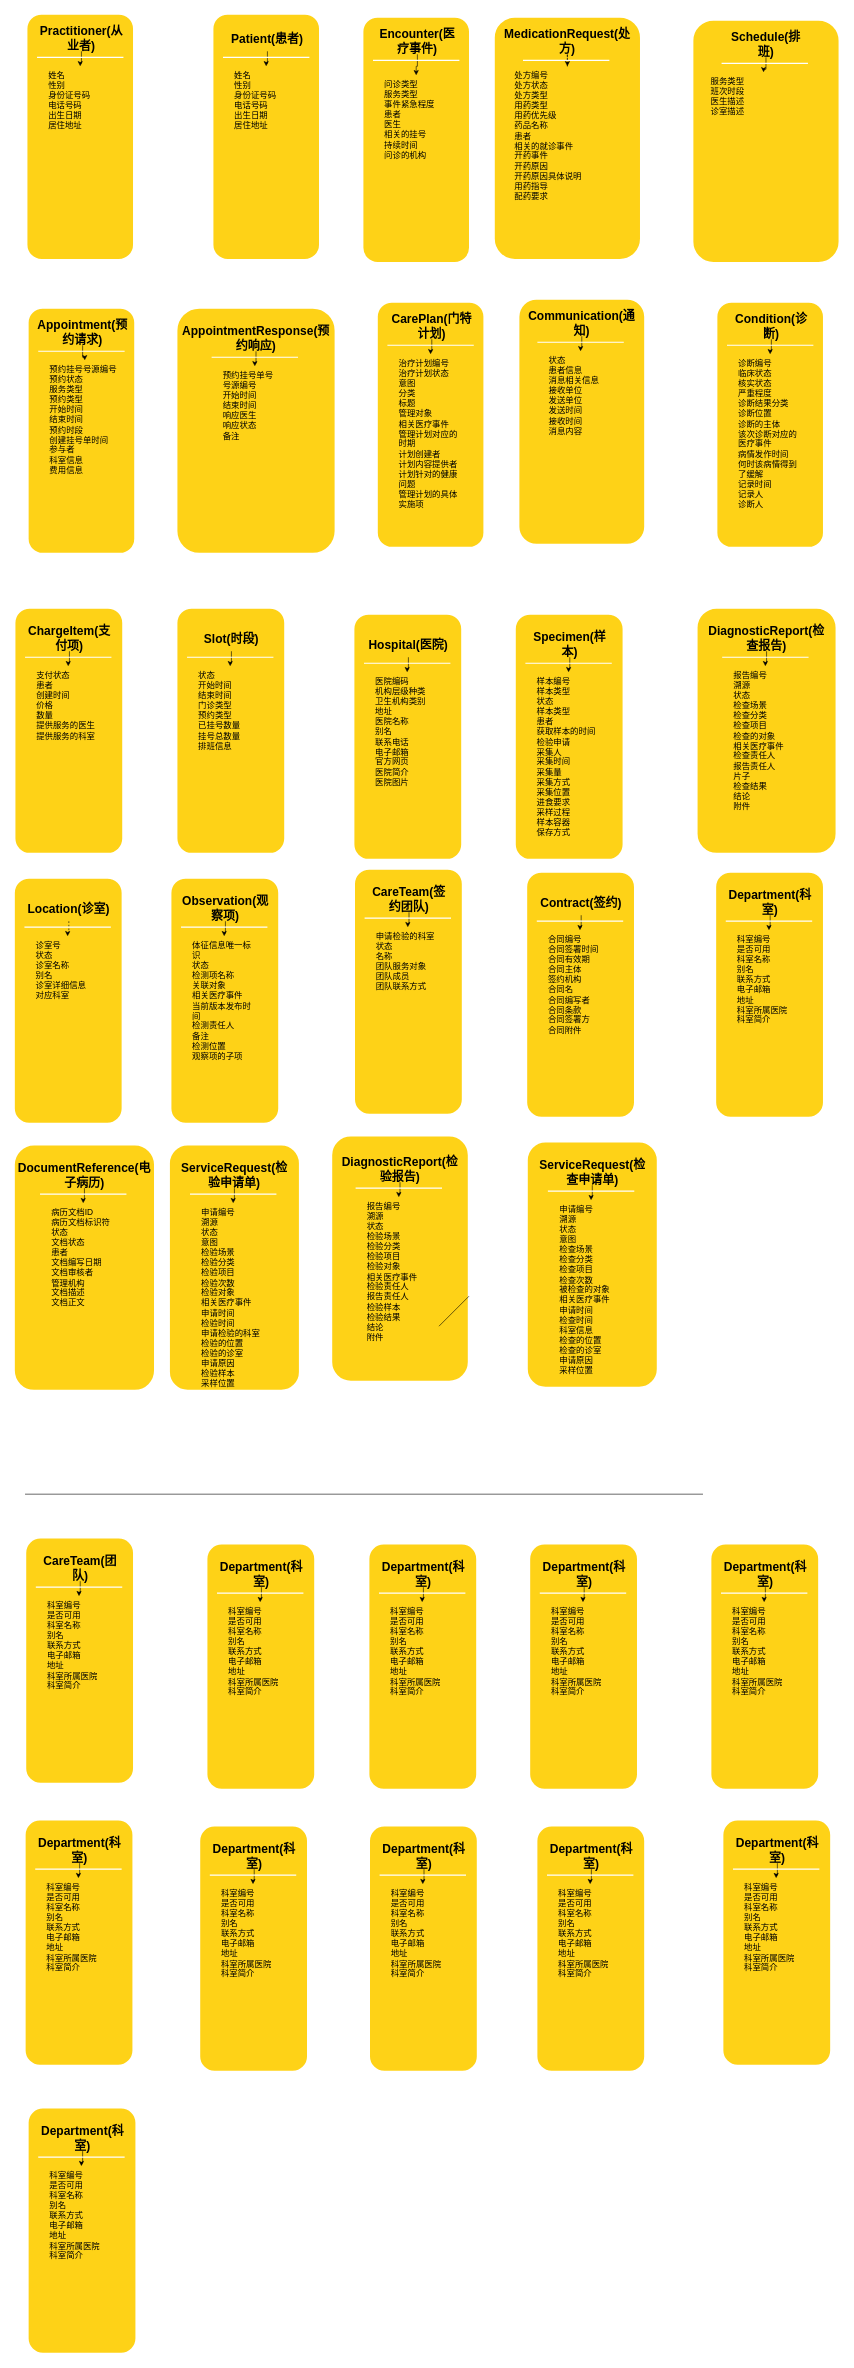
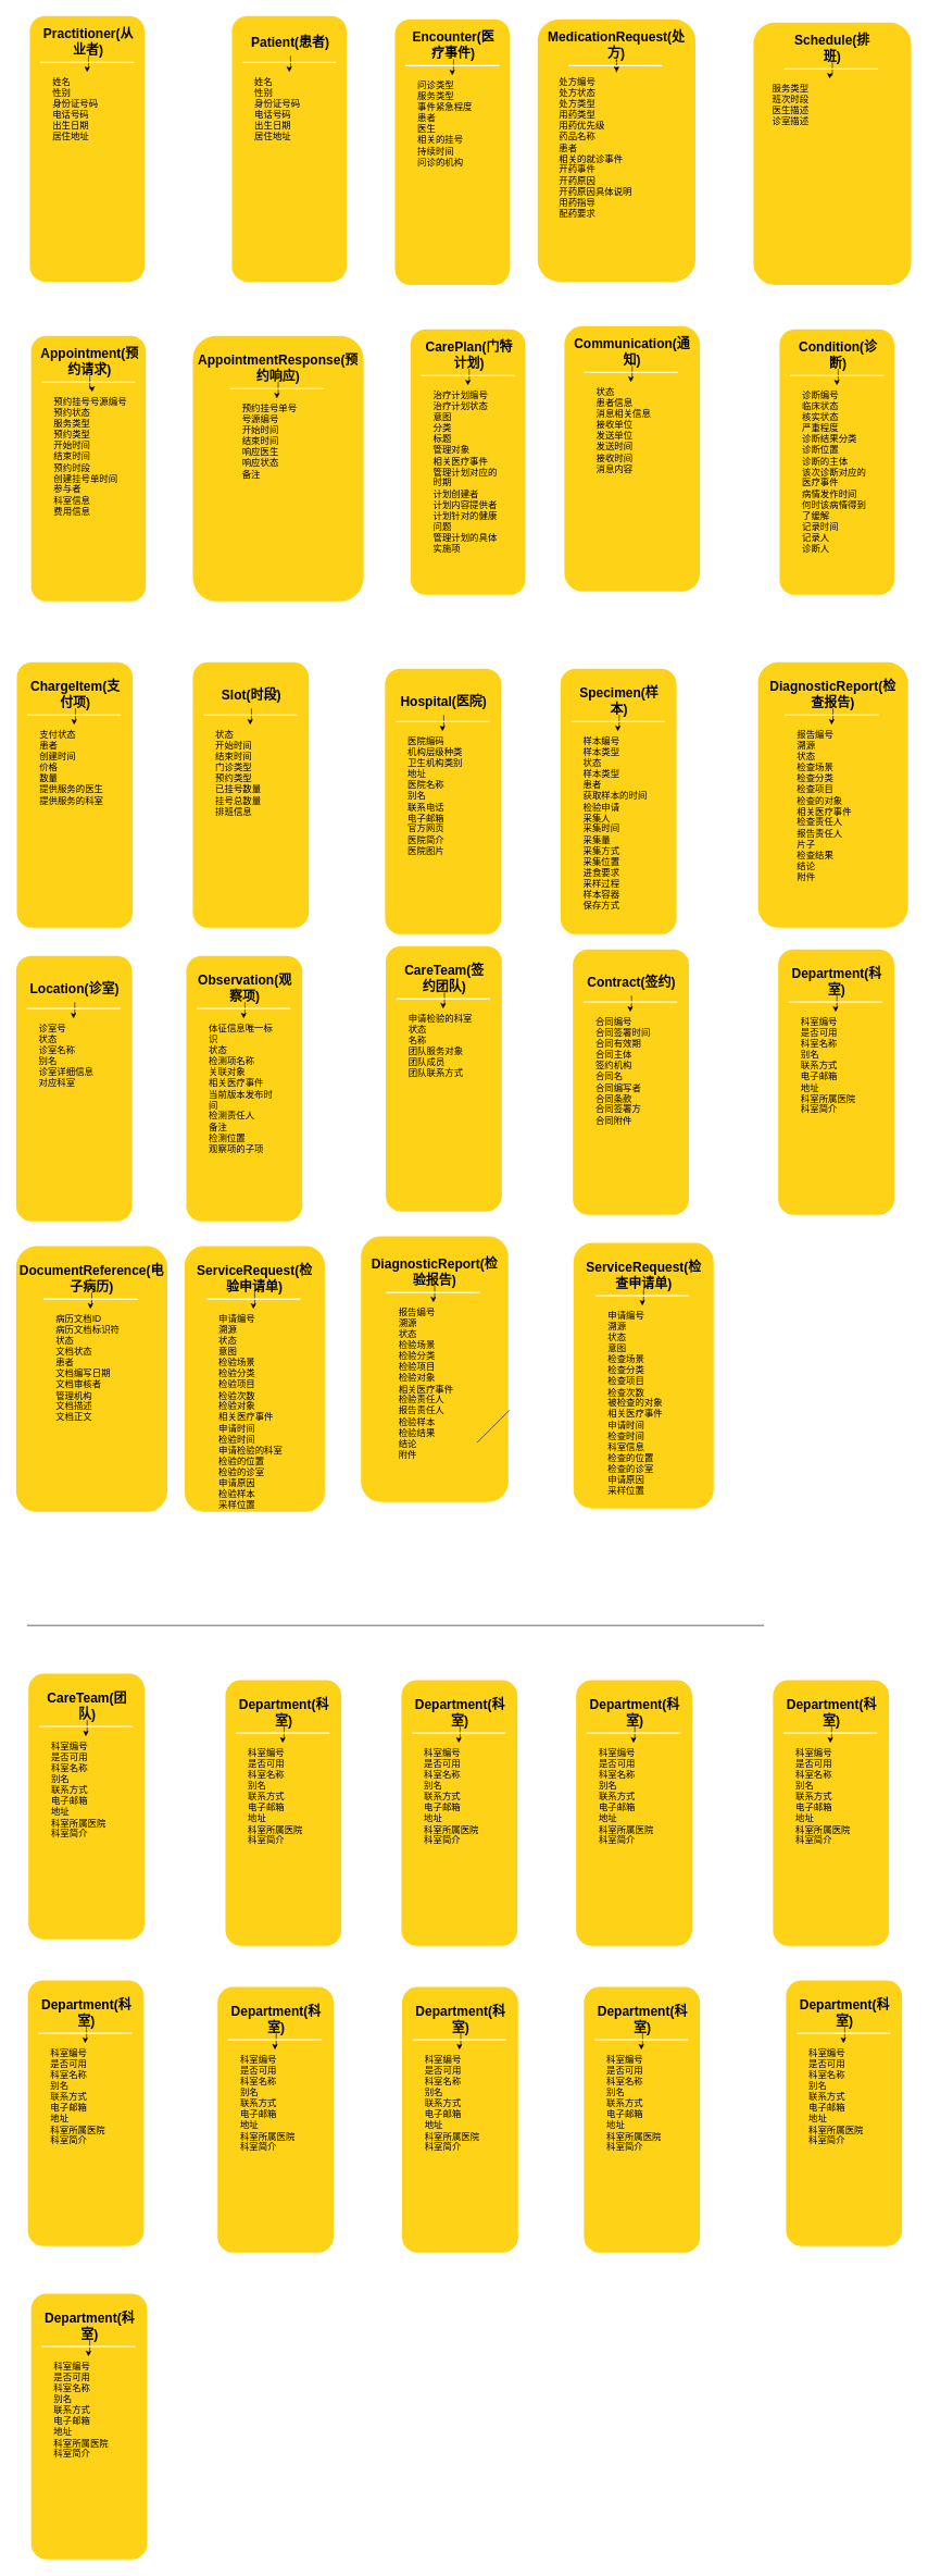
- <mxCell id="15" value="问诊类型&lt;br&gt;服务类型&lt;br&gt;事件紧急程度&lt;br&gt;患者&lt;br&gt;医生&lt;br&gt;相关的挂号&lt;br&gt;持续时间&lt;br&gt;问诊的机构" style="text;html=1;strokeColor=none;fillColor=none;align=left;verticalAlign=top;whiteSpace=wrap;rounded=0;shadow=0;fontSize=14;fontColor=#000000;" parent="1" vertex="1"><mxGeometry x="638" y="125" width="110" height="300" as="geometry" /></mxCell>
+ <mxCell id="15" value="问诊类型&lt;br&gt;服务类型&lt;br&gt;事件紧急程度&lt;br&gt;患者&lt;br&gt;医生&lt;br&gt;相关的挂号&lt;br&gt;持续时间&lt;br&gt;问诊的机构" style="text;html=1;strokeColor=none;fillColor=none;align=left;verticalAlign=top;whiteSpace=wrap;rounded=0;shadow=0;fontSize=14;fontColor=#000000;" parent="1" vertex="1"><mxGeometry x="638" y="115" width="110" height="300" as="geometry" /></mxCell>
- <mxCell id="78" value="" style="edgeStyle=orthogonalEdgeStyle;rounded=0;orthogonalLoop=1;jettySize=auto;html=1;dashed=1;" parent="1" source="79" target="80" edge="1"><mxGeometry relative="1" as="geometry" /></mxCell>
+ <mxCell id="78" value="" style="edgeStyle=orthogonalEdgeStyle;rounded=0;orthogonalLoop=1;jettySize=auto;html=1;" parent="1" source="79" target="80" edge="1"><mxGeometry relative="1" as="geometry" /></mxCell>
